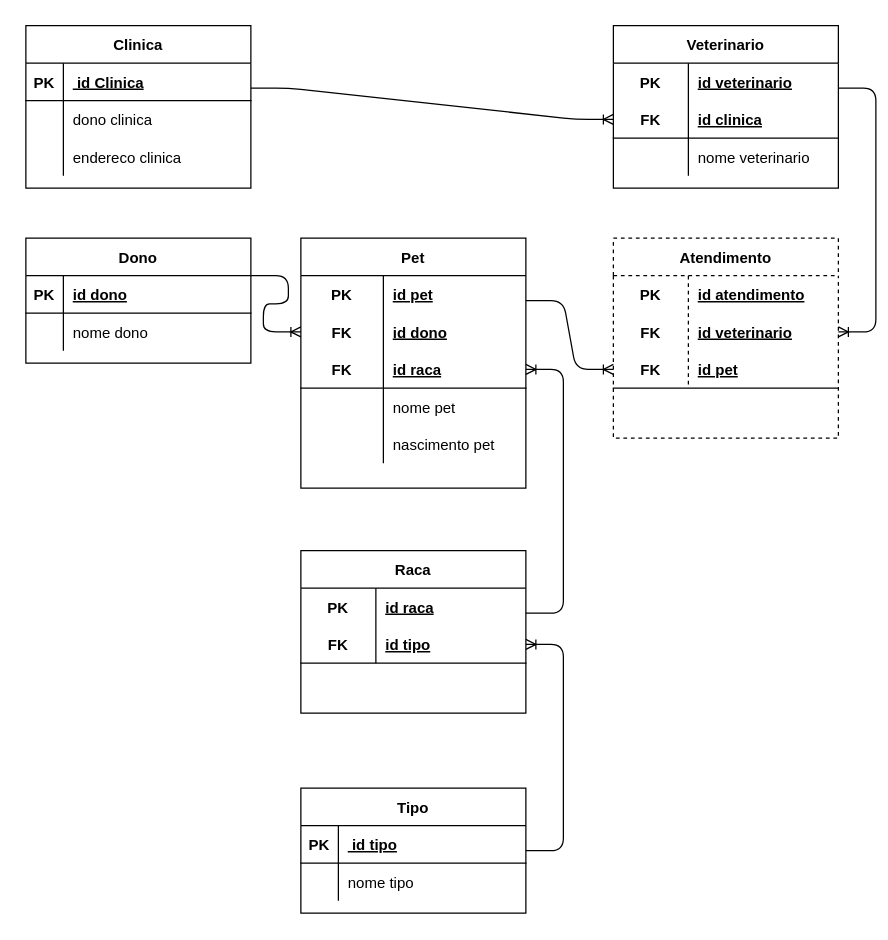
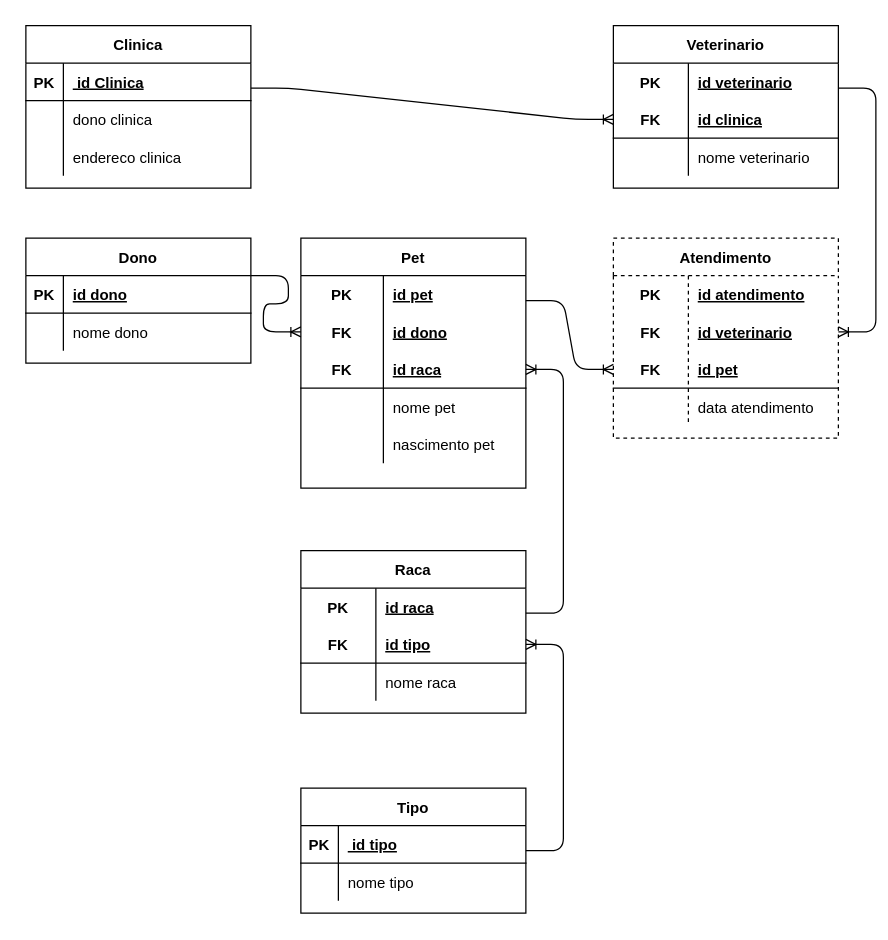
+ <mxCell id="75" value="data atendimento" style="shape=partialRectangle;connectable=0;fillColor=none;top=0;left=0;bottom=0;right=0;align=left;spacingLeft=6;overflow=hidden;" vertex="1" parent="73"><mxGeometry x="60" width="120" height="30" as="geometry" /></mxCell>
+ <mxCell id="39" value="nome raca" style="shape=partialRectangle;connectable=0;fillColor=none;top=0;left=0;bottom=0;right=0;align=left;spacingLeft=6;overflow=hidden;" vertex="1" parent="37"><mxGeometry x="60" width="120" height="30" as="geometry" /></mxCell>
